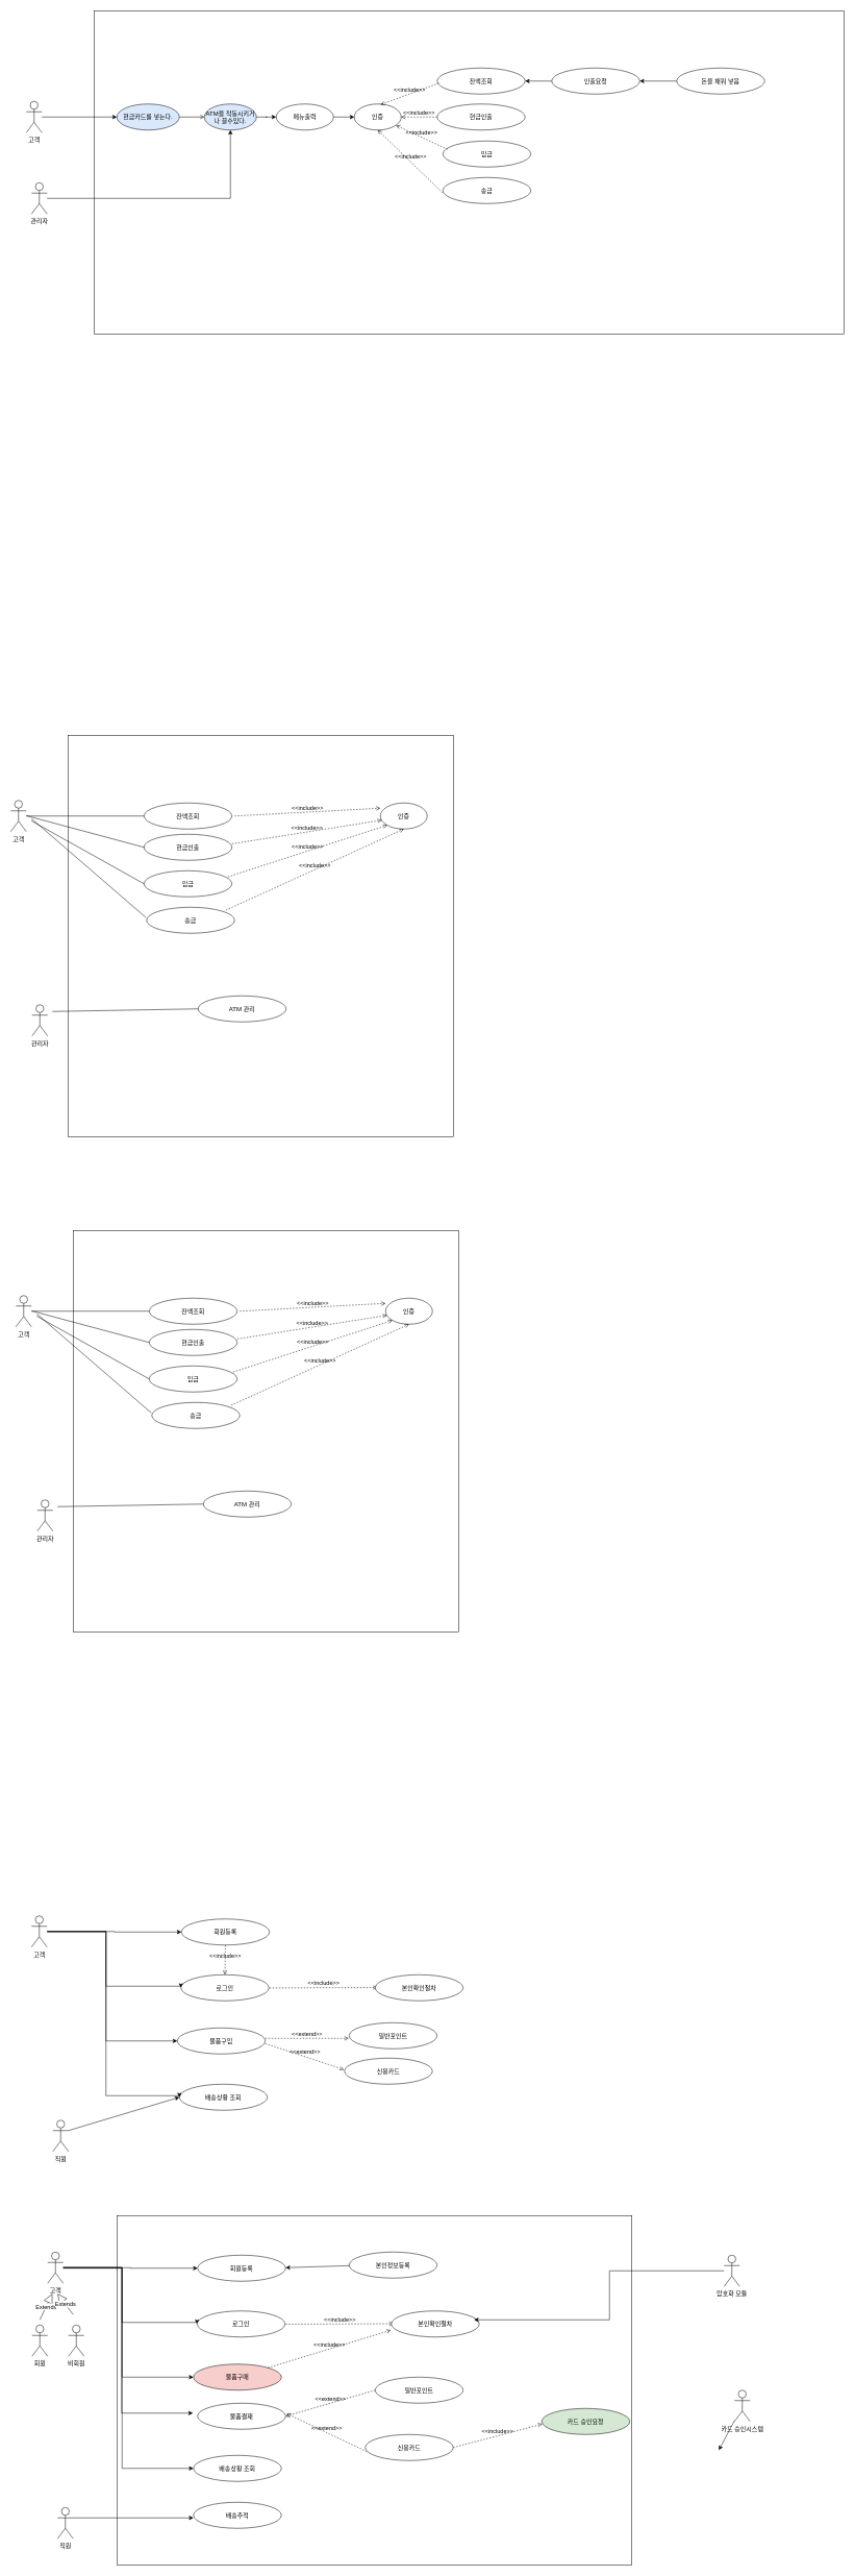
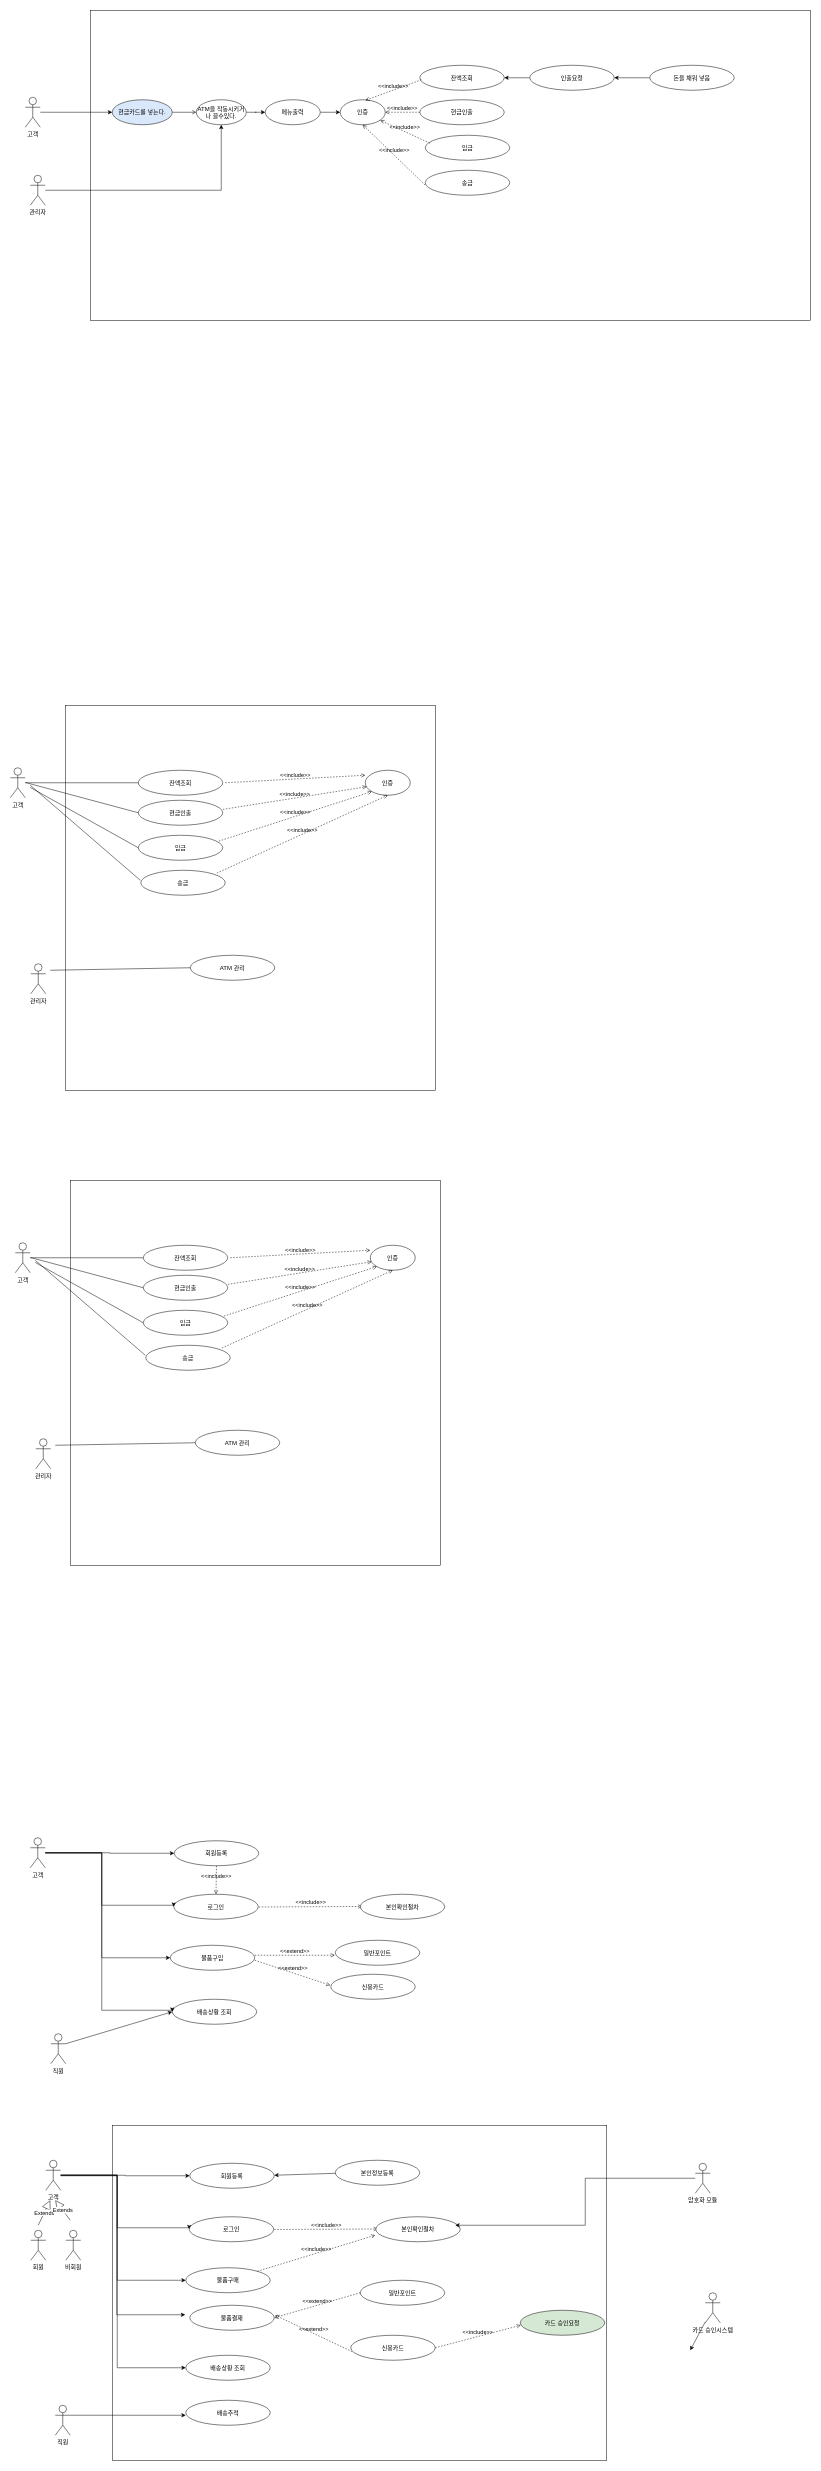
- <mxCell id="17" value="ATM을 작동시키거나 끌수있다." style="ellipse;whiteSpace=wrap;html=1;fillColor=#dae8fc;" vertex="1" parent="1"><mxGeometry x="392" y="199" width="100" height="50" as="geometry" /></mxCell>
+ <mxCell id="17" value="ATM을 작동시키거나 끌수있다." style="ellipse;whiteSpace=wrap;html=1;" vertex="1" parent="1"><mxGeometry x="392" y="199" width="100" height="50" as="geometry" /></mxCell>
- <mxCell id="87" value="물품구매" style="ellipse;whiteSpace=wrap;html=1;fillColor=#f8cecc;" vertex="1" parent="1"><mxGeometry x="371" y="4535" width="169" height="50" as="geometry" /></mxCell>
+ <mxCell id="87" value="물품구매" style="ellipse;whiteSpace=wrap;html=1;" vertex="1" parent="1"><mxGeometry x="371" y="4535" width="169" height="50" as="geometry" /></mxCell>
